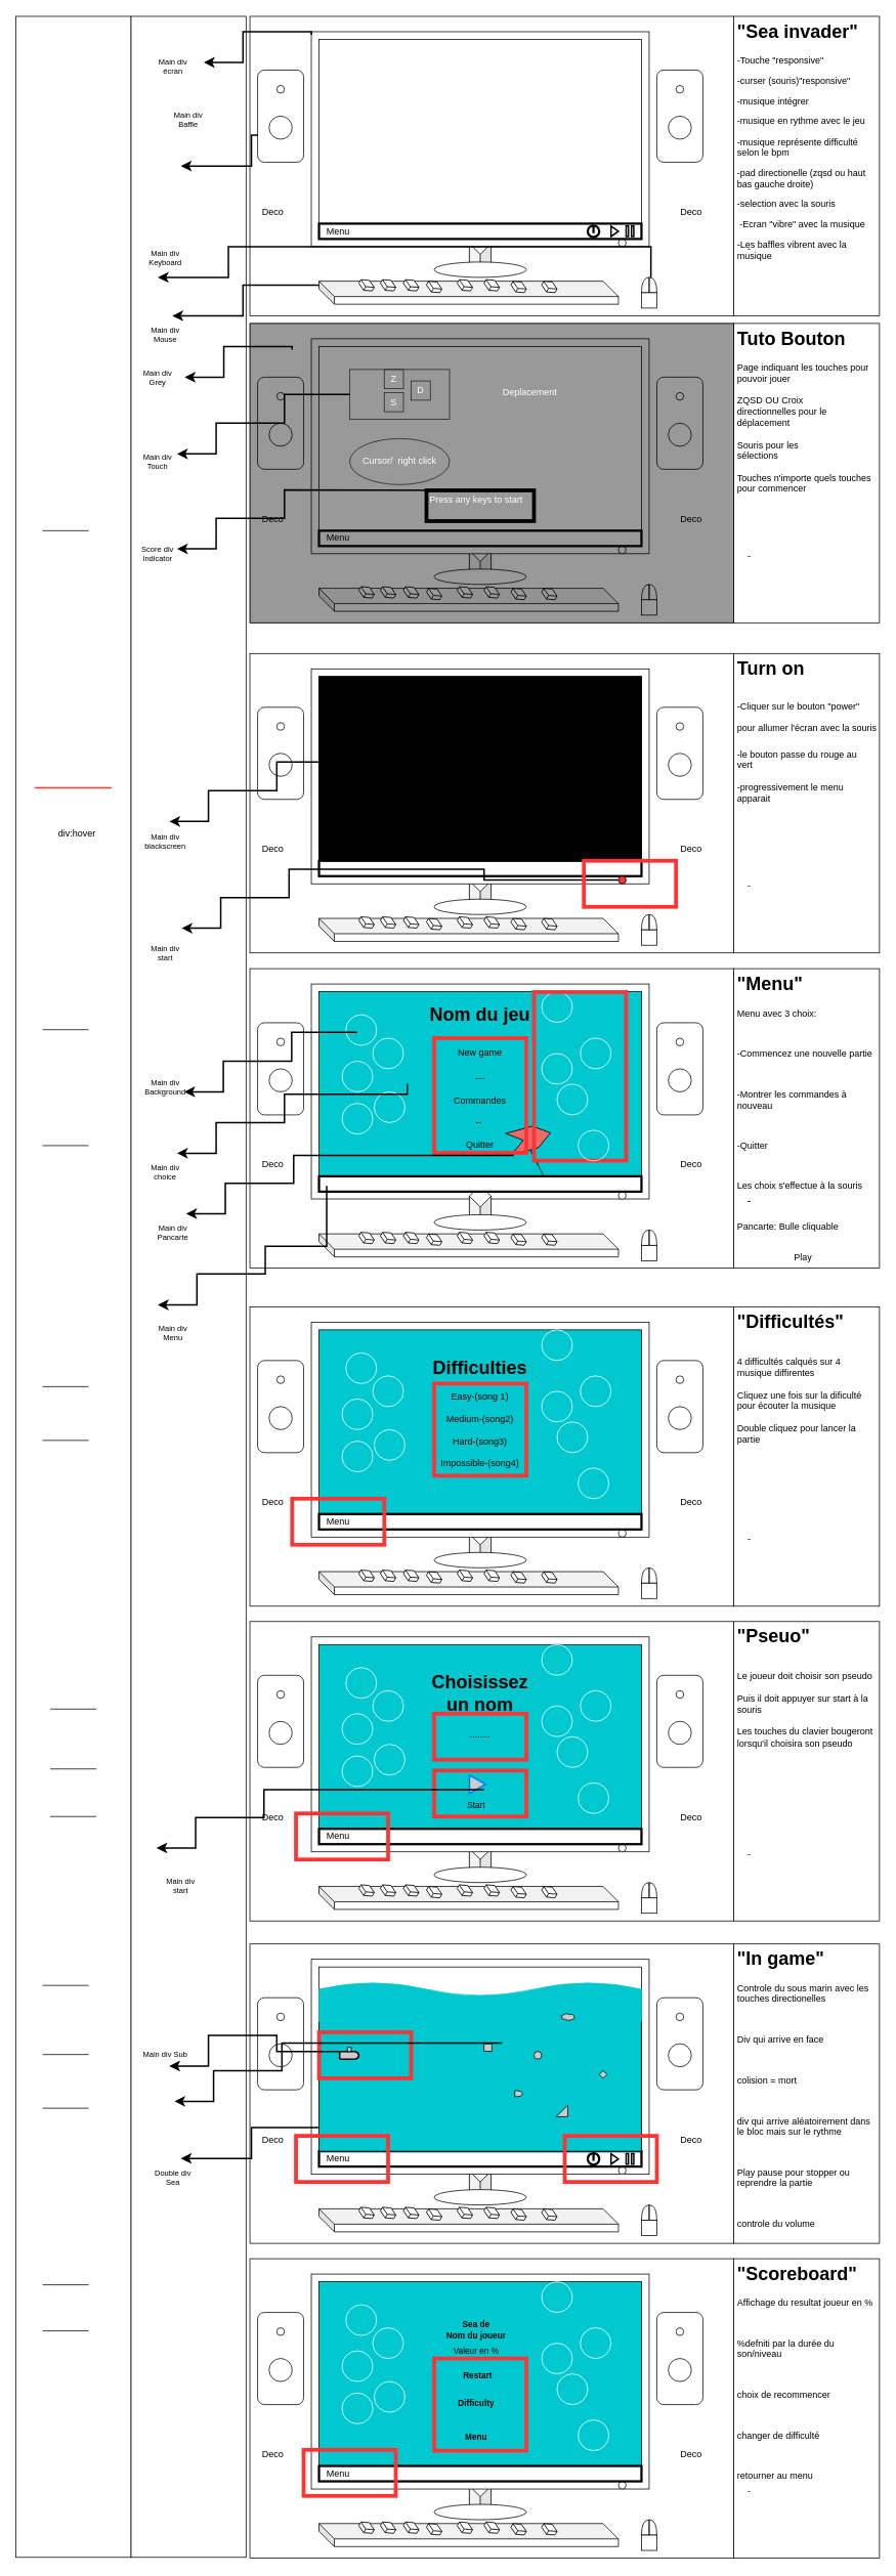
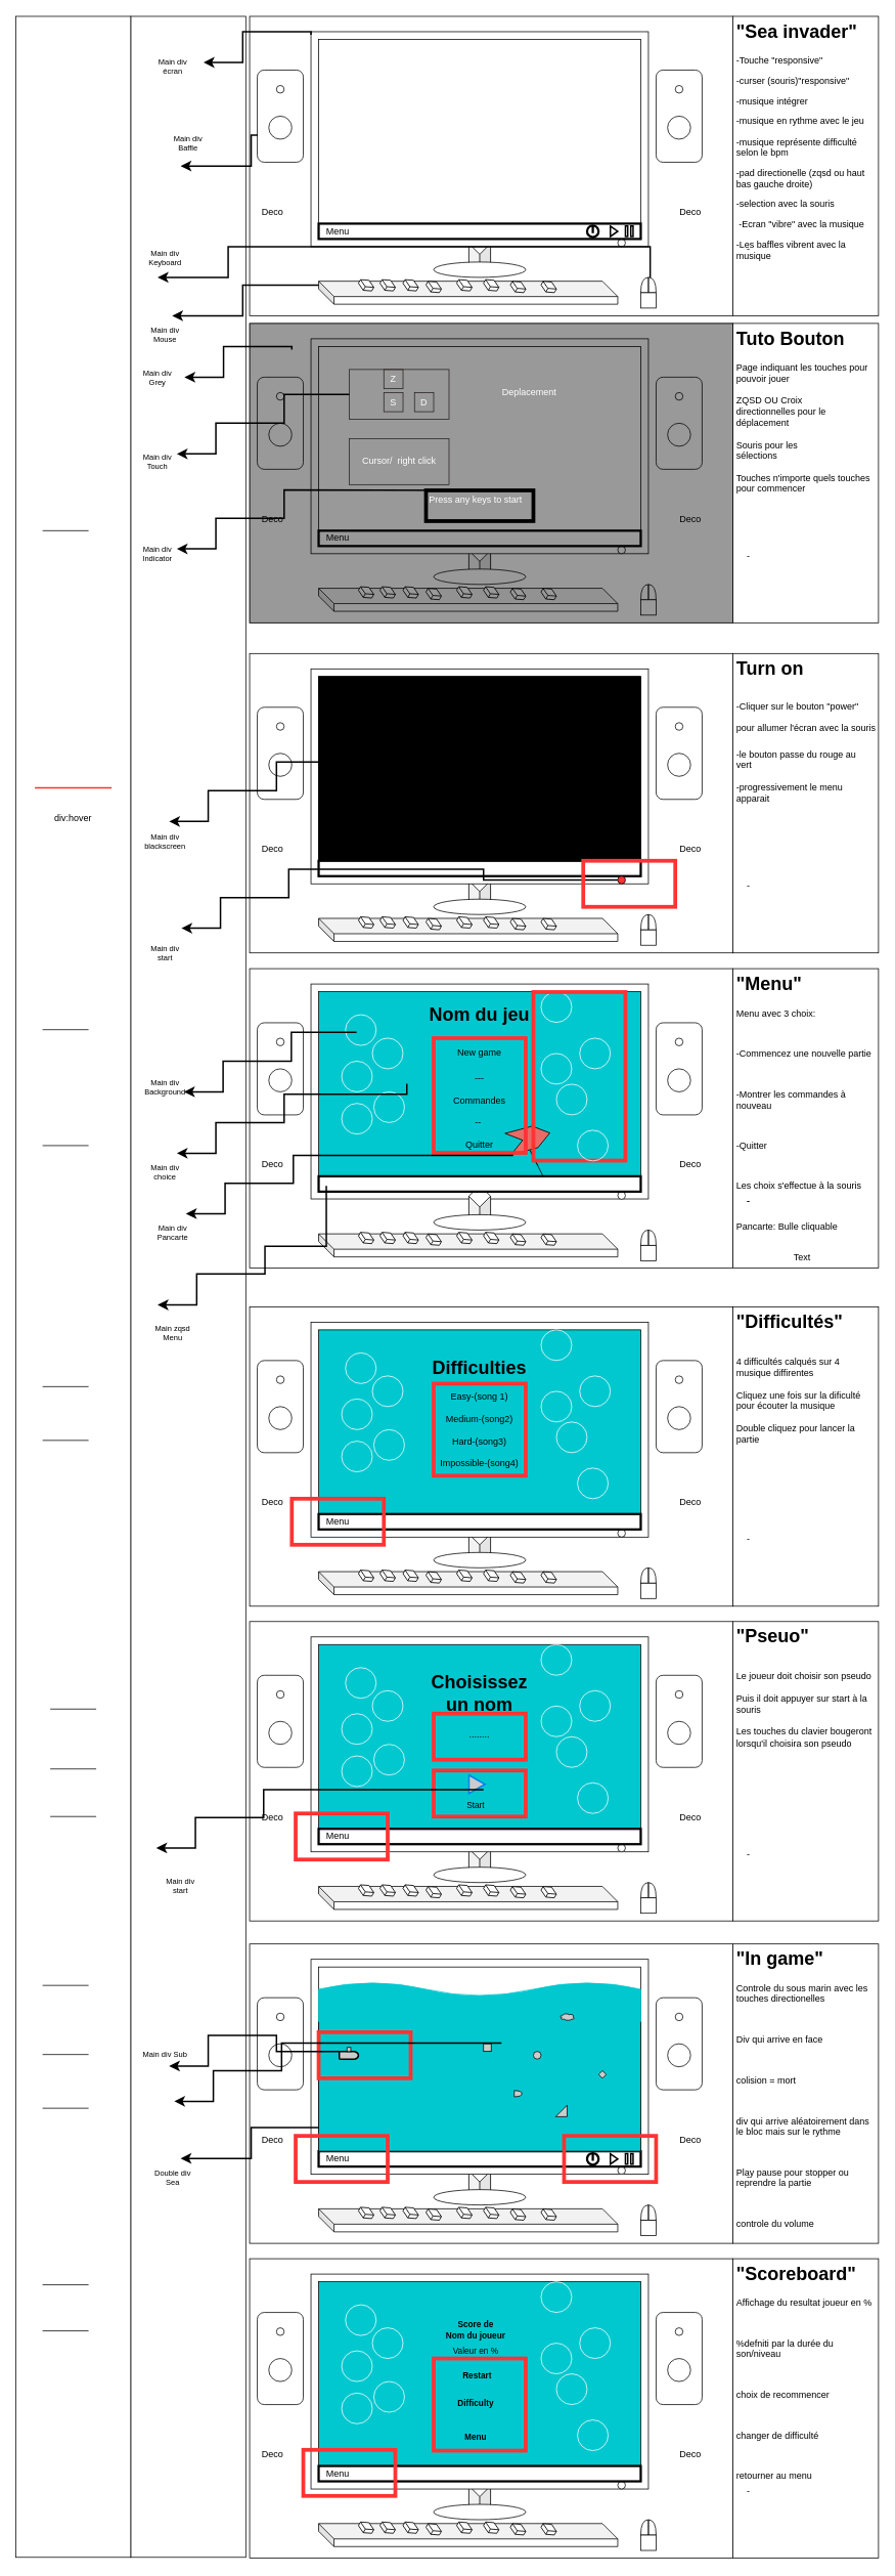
- <mxCell id="381" value="Main div Baffle" style="text;html=1;strokeColor=none;fillColor=none;align=center;verticalAlign=middle;whiteSpace=wrap;rounded=0;strokeWidth=1;fontSize=10;fontColor=#000000;" parent="1" vertex="1"><mxGeometry x="215" y="140" width="60" height="30" as="geometry" /></mxCell>
+ <mxCell id="381" value="Main div Baffle" style="text;html=1;strokeColor=none;fillColor=none;align=center;verticalAlign=middle;whiteSpace=wrap;rounded=0;strokeWidth=1;fontSize=10;fontColor=#000000;" parent="1" vertex="1"><mxGeometry x="215" y="170" width="60" height="30" as="geometry" /></mxCell>
- <mxCell id="76" value="D" style="whiteSpace=wrap;html=1;aspect=fixed;strokeColor=#272020;strokeWidth=1;fontColor=#FFFFFF;fillColor=none;" parent="1" vertex="1"><mxGeometry x="535" y="495" width="25" height="25" as="geometry" /></mxCell>
+ <mxCell id="76" value="D" style="whiteSpace=wrap;html=1;aspect=fixed;strokeColor=#272020;strokeWidth=1;fontColor=#FFFFFF;fillColor=none;" parent="1" vertex="1"><mxGeometry x="540" y="510" width="25" height="25" as="geometry" /></mxCell>
- <mxCell id="75" value="Cursor/&amp;nbsp; right click" style="ellipse;whiteSpace=wrap;html=1;strokeColor=#272020;strokeWidth=1;fontColor=#FFFFFF;fillColor=none;" parent="1" vertex="1"><mxGeometry x="455" y="570" width="130" height="60" as="geometry" /></mxCell>
+ <mxCell id="75" value="Cursor/&amp;nbsp; right click" style="rounded=0;whiteSpace=wrap;html=1;strokeColor=#272020;strokeWidth=1;fontColor=#FFFFFF;fillColor=none;" parent="1" vertex="1"><mxGeometry x="455" y="570" width="130" height="60" as="geometry" /></mxCell>
- <mxCell id="386" value="Score div Indicator" style="text;html=1;strokeColor=none;fillColor=none;align=center;verticalAlign=middle;whiteSpace=wrap;rounded=0;strokeWidth=1;fontSize=10;fontColor=#000000;" parent="1" vertex="1"><mxGeometry x="175" y="705" width="60" height="30" as="geometry" /></mxCell>
+ <mxCell id="386" value="Main div Indicator" style="text;html=1;strokeColor=none;fillColor=none;align=center;verticalAlign=middle;whiteSpace=wrap;rounded=0;strokeWidth=1;fontSize=10;fontColor=#000000;" parent="1" vertex="1"><mxGeometry x="175" y="705" width="60" height="30" as="geometry" /></mxCell>
- <mxCell id="415" value="div:hover" style="text;html=1;strokeColor=none;fillColor=none;align=center;verticalAlign=middle;whiteSpace=wrap;rounded=0;strokeWidth=5;" vertex="1" parent="1"><mxGeometry x="70" y="1070" width="60" height="30" as="geometry" /></mxCell>
+ <mxCell id="415" value="div:hover" style="text;html=1;strokeColor=none;fillColor=none;align=center;verticalAlign=middle;whiteSpace=wrap;rounded=0;strokeWidth=5;" vertex="1" parent="1"><mxGeometry x="65" y="1050" width="60" height="30" as="geometry" /></mxCell>
- <mxCell id="97" value="Play" style="text;html=1;align=center;verticalAlign=middle;resizable=0;points=[];autosize=1;fontColor=#000000;" parent="95" vertex="1"><mxGeometry x="70" y="361" width="40" height="30" as="geometry" /></mxCell>
+ <mxCell id="97" value="Text" style="text;html=1;align=center;verticalAlign=middle;resizable=0;points=[];autosize=1;fontColor=#000000;" parent="95" vertex="1"><mxGeometry x="70" y="361" width="40" height="30" as="geometry" /></mxCell>
- <mxCell id="397" value="Main div Menu" style="text;html=1;strokeColor=none;fillColor=none;align=center;verticalAlign=middle;whiteSpace=wrap;rounded=0;strokeWidth=1;fontSize=10;fontColor=#000000;" parent="1" vertex="1"><mxGeometry x="195" y="1720" width="60" height="30" as="geometry" /></mxCell>
+ <mxCell id="397" value="Main zqsd Menu" style="text;html=1;strokeColor=none;fillColor=none;align=center;verticalAlign=middle;whiteSpace=wrap;rounded=0;strokeWidth=1;fontSize=10;fontColor=#000000;" parent="1" vertex="1"><mxGeometry x="195" y="1720" width="60" height="30" as="geometry" /></mxCell>
- <mxCell id="230" value="&lt;h1 style=&quot;font-size: 11px;&quot;&gt;Sea de&lt;br style=&quot;font-size: 11px;&quot;&gt;Nom du joueur&lt;/h1&gt;&lt;div style=&quot;font-size: 11px;&quot;&gt;Valeur en %&lt;/div&gt;&lt;div style=&quot;font-size: 11px;&quot;&gt;&lt;br style=&quot;font-size: 11px;&quot;&gt;&lt;/div&gt;" style="text;html=1;strokeColor=none;fillColor=none;spacing=5;spacingTop=-20;whiteSpace=wrap;overflow=hidden;rounded=0;strokeWidth=0;fontColor=#000000;align=center;fontSize=11;" parent="204" vertex="1"><mxGeometry x="165" y="62.5" width="190" height="55" as="geometry" /></mxCell>
+ <mxCell id="230" value="&lt;h1 style=&quot;font-size: 11px;&quot;&gt;Score de&lt;br style=&quot;font-size: 11px;&quot;&gt;Nom du joueur&lt;/h1&gt;&lt;div style=&quot;font-size: 11px;&quot;&gt;Valeur en %&lt;/div&gt;&lt;div style=&quot;font-size: 11px;&quot;&gt;&lt;br style=&quot;font-size: 11px;&quot;&gt;&lt;/div&gt;" style="text;html=1;strokeColor=none;fillColor=none;spacing=5;spacingTop=-20;whiteSpace=wrap;overflow=hidden;rounded=0;strokeWidth=0;fontColor=#000000;align=center;fontSize=11;" parent="204" vertex="1"><mxGeometry x="165" y="62.5" width="190" height="55" as="geometry" /></mxCell>
